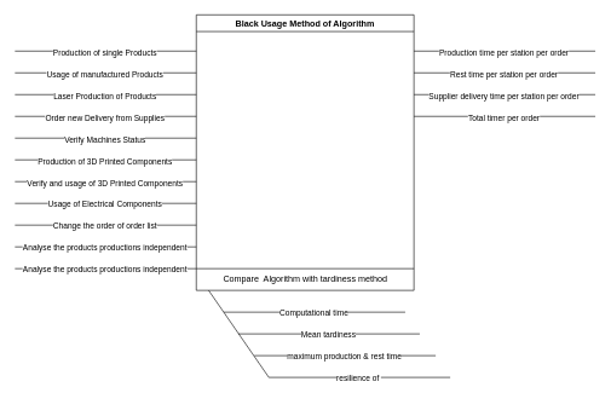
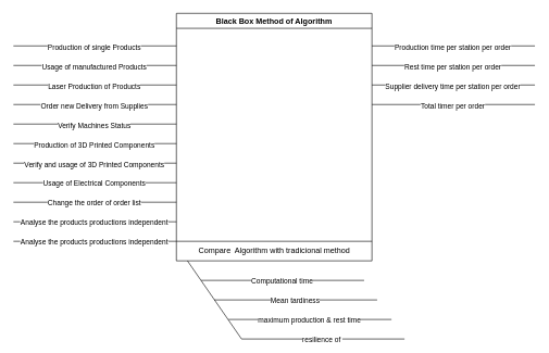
- <mxCell id="2" value="Black Usage Method of Algorithm" style="swimlane;whiteSpace=wrap;html=1;" parent="1" vertex="1"><mxGeometry x="270" y="20" width="300" height="380" as="geometry" /></mxCell>
+ <mxCell id="2" value="Black Box Method of Algorithm" style="swimlane;whiteSpace=wrap;html=1;" parent="1" vertex="1"><mxGeometry x="270" y="20" width="300" height="380" as="geometry" /></mxCell>
- <mxCell id="3" value="Compare&amp;nbsp; Algorithm with tardiness method" style="text;html=1;align=center;verticalAlign=middle;resizable=0;points=[];autosize=1;strokeColor=none;fillColor=none;" parent="2" vertex="1"><mxGeometry x="20" y="350" width="260" height="30" as="geometry" /></mxCell>
+ <mxCell id="3" value="Compare&amp;nbsp; Algorithm with tradicional method" style="text;html=1;align=center;verticalAlign=middle;resizable=0;points=[];autosize=1;strokeColor=none;fillColor=none;" parent="2" vertex="1"><mxGeometry x="20" y="350" width="260" height="30" as="geometry" /></mxCell>
